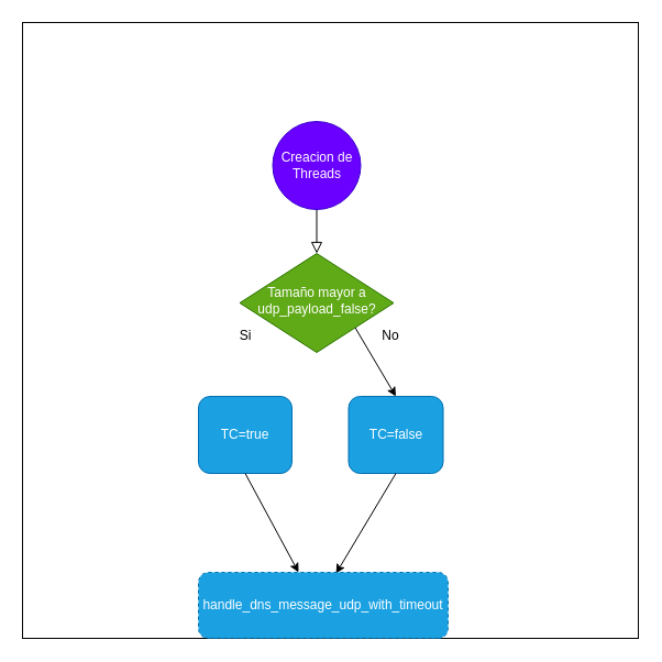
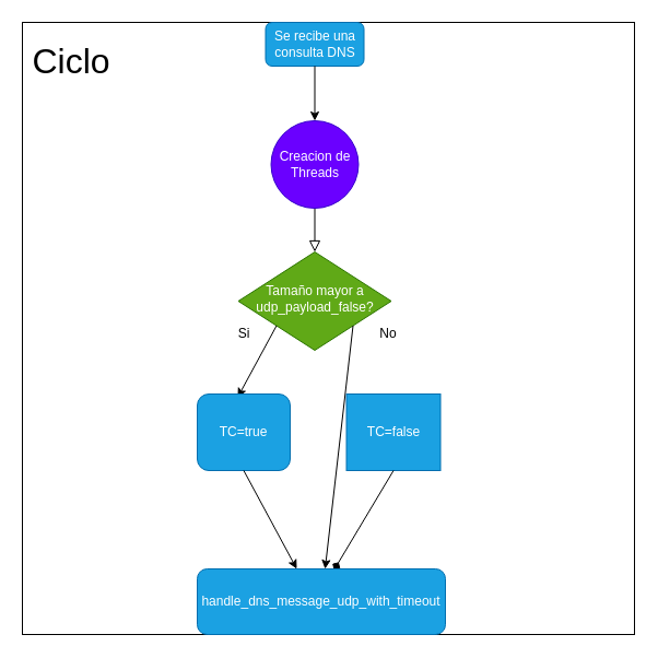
+ <mxCell id="4" value="Se recibe una consulta DNS" style="rounded=1;whiteSpace=wrap;html=1;fontSize=12;glass=0;strokeWidth=1;shadow=0;fillColor=#1ba1e2;fontColor=#ffffff;strokeColor=#006EAF;" parent="1" vertex="1"><mxGeometry x="242.5" y="20" width="90" height="40" as="geometry" /></mxCell>
+ <mxCell id="15" value="&lt;span style=&quot;font-size: 32px;&quot;&gt;Ciclo&lt;/span&gt;" style="text;html=1;whiteSpace=wrap;strokeColor=none;fillColor=none;align=center;verticalAlign=middle;rounded=0;" vertex="1" parent="1"><mxGeometry x="30" y="20" width="70" height="71" as="geometry" /></mxCell>
+ <mxCell id="17" value="" style="endArrow=classic;html=1;rounded=0;exitX=0.5;exitY=1;exitDx=0;exitDy=0;" edge="1" parent="1" source="4" target="16"><mxGeometry width="50" height="50" relative="1" as="geometry"><mxPoint x="370" y="100" as="sourcePoint" /><mxPoint x="370" y="140" as="targetPoint" /></mxGeometry></mxCell>
- <mxCell id="9" value="" style="endArrow=classic;html=1;rounded=0;exitX=1;exitY=1;exitDx=0;exitDy=0;entryX=0.5;entryY=0;entryDx=0;entryDy=0;" edge="1" parent="1" source="5" target="11"><mxGeometry width="50" height="50" relative="1" as="geometry"><mxPoint x="342.5" y="410" as="sourcePoint" /><mxPoint x="352.5" y="340" as="targetPoint" /></mxGeometry></mxCell>
+ <mxCell id="9" value="" style="endArrow=classic;html=1;rounded=0;exitX=1;exitY=1;exitDx=0;exitDy=0;" edge="1" parent="1" source="5" target="14"><mxGeometry width="50" height="50" relative="1" as="geometry"><mxPoint x="342.5" y="410" as="sourcePoint" /><mxPoint x="352.5" y="340" as="targetPoint" /></mxGeometry></mxCell>
+ <mxCell id="6" value="" style="endArrow=classic;html=1;rounded=0;exitX=0;exitY=1;exitDx=0;exitDy=0;entryX=0.435;entryY=0.043;entryDx=0;entryDy=0;entryPerimeter=0;" edge="1" parent="1" source="5" target="10"><mxGeometry width="50" height="50" relative="1" as="geometry"><mxPoint x="352.5" y="390" as="sourcePoint" /><mxPoint x="222.5" y="340" as="targetPoint" /></mxGeometry></mxCell>
- <mxCell id="11" value="TC=false" style="rounded=1;whiteSpace=wrap;html=1;fontSize=12;glass=0;strokeWidth=1;shadow=0;fillColor=#1ba1e2;fontColor=#ffffff;strokeColor=#006EAF;" vertex="1" parent="1"><mxGeometry x="316.5" y="360" width="86" height="70" as="geometry" /></mxCell>
+ <mxCell id="11" value="TC=false" style="whiteSpace=wrap;html=1;fontSize=12;glass=0;strokeWidth=1;shadow=0;fillColor=#1ba1e2;fontColor=#ffffff;strokeColor=#006EAF;rounded=0;" vertex="1" parent="1"><mxGeometry x="316.5" y="360" width="86" height="70" as="geometry" /></mxCell>
- <mxCell id="13" value="" style="endArrow=classic;html=1;rounded=0;exitX=0.5;exitY=1;exitDx=0;exitDy=0;entryX=0.551;entryY=0.017;entryDx=0;entryDy=0;entryPerimeter=0;" edge="1" parent="1" source="11" target="14"><mxGeometry width="50" height="50" relative="1" as="geometry"><mxPoint x="352.5" y="390" as="sourcePoint" /><mxPoint x="302.5" y="460" as="targetPoint" /></mxGeometry></mxCell>
+ <mxCell id="13" value="" style="endArrow=diamond;html=1;rounded=0;exitX=0.5;exitY=1;exitDx=0;exitDy=0;entryX=0.551;entryY=0.017;entryDx=0;entryDy=0;entryPerimeter=0;" edge="1" parent="1" source="11" target="14"><mxGeometry width="50" height="50" relative="1" as="geometry"><mxPoint x="352.5" y="390" as="sourcePoint" /><mxPoint x="302.5" y="460" as="targetPoint" /></mxGeometry></mxCell>
- <mxCell id="14" value="handle_dns_message_udp_with_timeout" style="rounded=1;whiteSpace=wrap;html=1;fontSize=12;glass=0;strokeWidth=1;shadow=0;fillColor=#1ba1e2;fontColor=#ffffff;strokeColor=#006EAF;dashed=1;" vertex="1" parent="1"><mxGeometry x="180" y="520" width="227" height="60" as="geometry" /></mxCell>
+ <mxCell id="14" value="handle_dns_message_udp_with_timeout" style="rounded=1;whiteSpace=wrap;html=1;fontSize=12;glass=0;strokeWidth=1;shadow=0;fillColor=#1ba1e2;fontColor=#ffffff;strokeColor=#006EAF;" vertex="1" parent="1"><mxGeometry x="180" y="520" width="227" height="60" as="geometry" /></mxCell>
